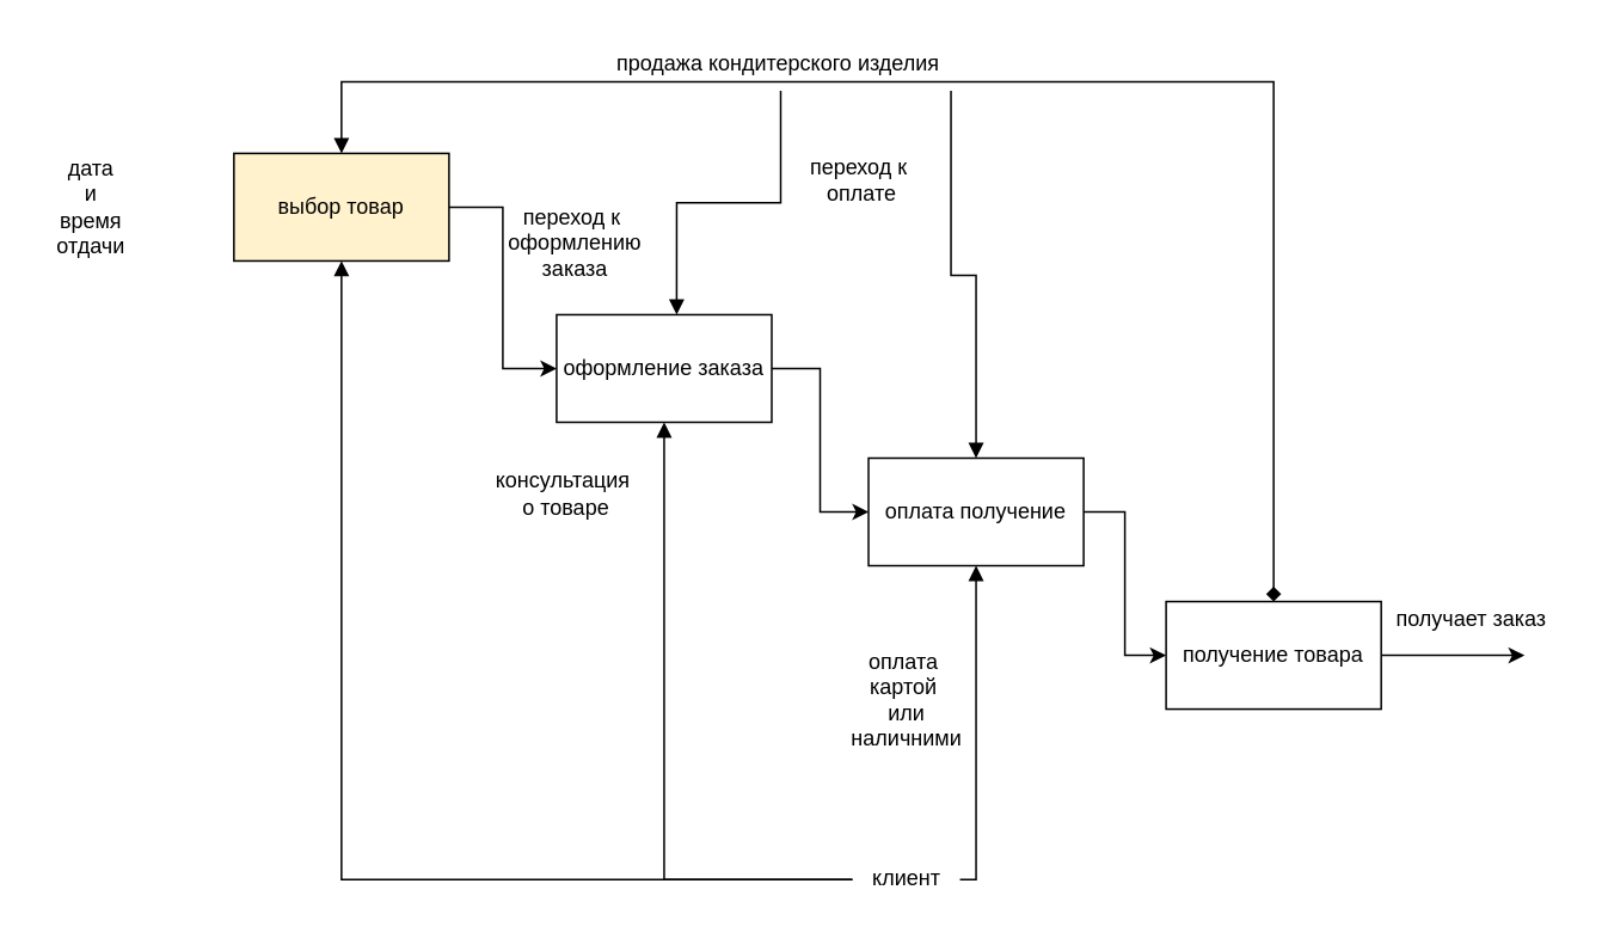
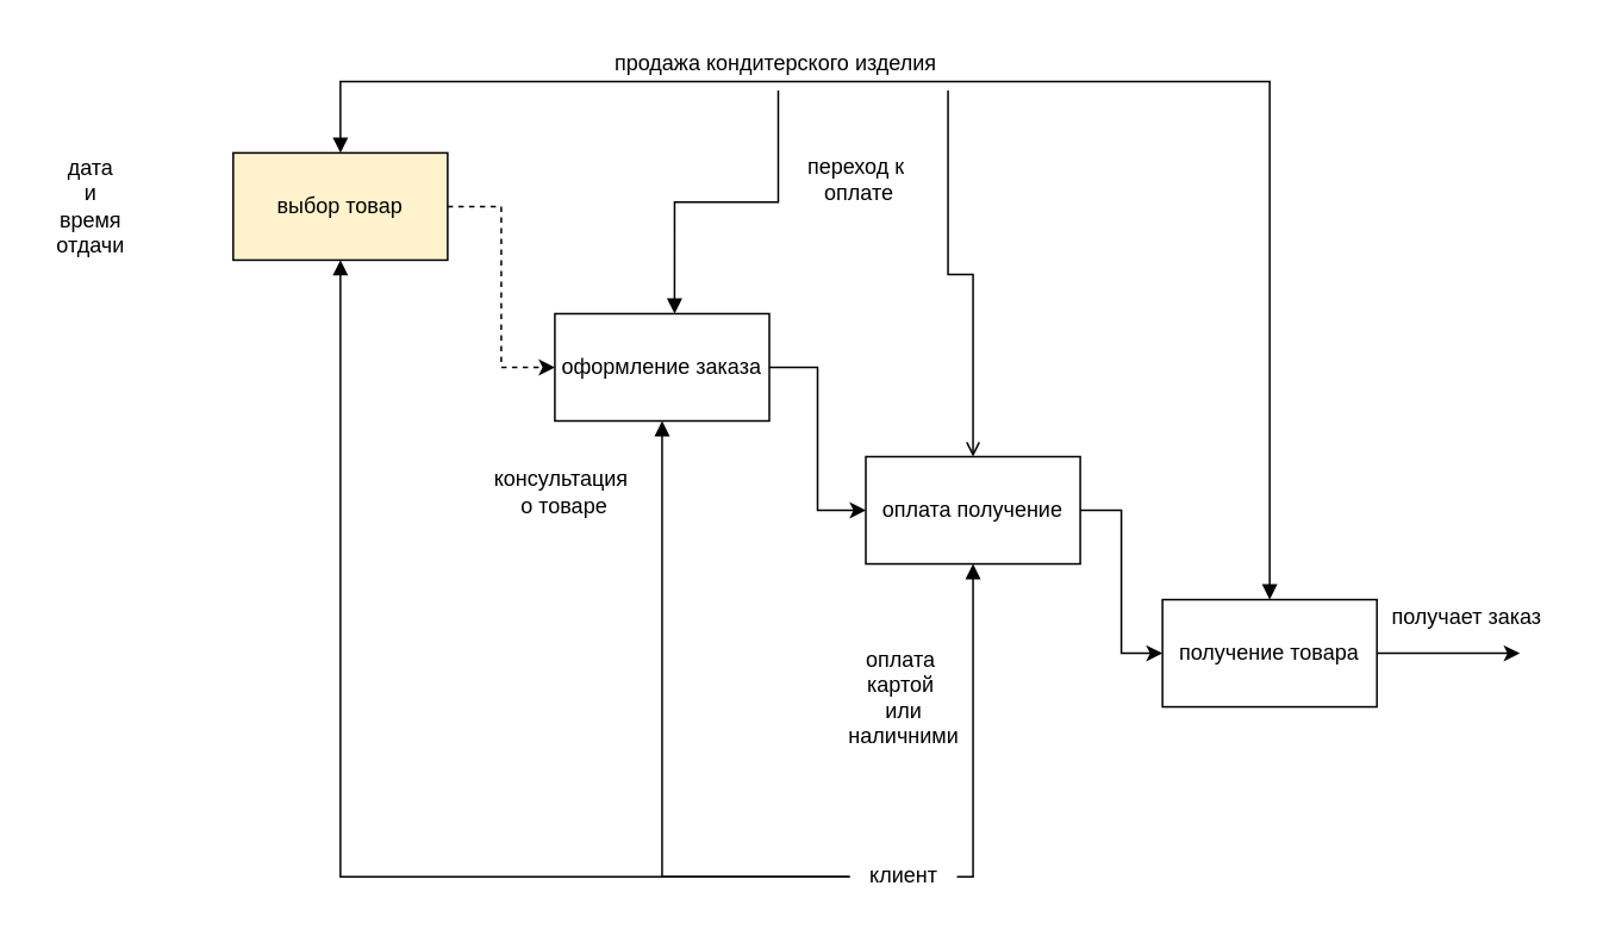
- <mxCell id="16" value="переход к&amp;nbsp;&lt;br&gt;оформлению&lt;br&gt;заказа" style="text;html=1;align=center;verticalAlign=middle;resizable=0;points=[];autosize=1;strokeColor=none;fillColor=none;" parent="1" vertex="1"><mxGeometry x="270" y="105" width="100" height="60" as="geometry" /></mxCell>
- <mxCell id="8" style="edgeStyle=orthogonalEdgeStyle;rounded=0;orthogonalLoop=1;jettySize=auto;html=1;exitX=1;exitY=0.5;exitDx=0;exitDy=0;entryX=0;entryY=0.5;entryDx=0;entryDy=0;" parent="1" source="10" target="7" edge="1"><mxGeometry relative="1" as="geometry" /></mxCell>
+ <mxCell id="8" style="edgeStyle=orthogonalEdgeStyle;rounded=0;orthogonalLoop=1;jettySize=auto;html=1;exitX=1;exitY=0.5;exitDx=0;exitDy=0;entryX=0;entryY=0.5;entryDx=0;entryDy=0;dashed=1;" parent="1" source="10" target="7" edge="1"><mxGeometry relative="1" as="geometry" /></mxCell>
- <mxCell id="12" style="edgeStyle=orthogonalEdgeStyle;rounded=0;orthogonalLoop=1;jettySize=auto;html=1;startArrow=none;startFill=0;endArrow=block;endFill=1;" edge="1" parent="1" source="13" target="5"><mxGeometry relative="1" as="geometry"><Array as="points"><mxPoint x="530" y="153" /><mxPoint x="544" y="153" /></Array></mxGeometry></mxCell>
+ <mxCell id="12" style="edgeStyle=orthogonalEdgeStyle;rounded=0;orthogonalLoop=1;jettySize=auto;html=1;startArrow=none;startFill=0;endArrow=open;endFill=1;" edge="1" parent="1" source="13" target="5"><mxGeometry relative="1" as="geometry"><Array as="points"><mxPoint x="530" y="153" /><mxPoint x="544" y="153" /></Array></mxGeometry></mxCell>
- <mxCell id="9" style="edgeStyle=orthogonalEdgeStyle;rounded=0;orthogonalLoop=1;jettySize=auto;html=1;exitX=0.5;exitY=0;exitDx=0;exitDy=0;entryX=0.5;entryY=0;entryDx=0;entryDy=0;endArrow=diamond;endFill=1;startArrow=block;startFill=1;" parent="1" source="10" target="3" edge="1"><mxGeometry relative="1" as="geometry"><Array as="points"><mxPoint y="45" x="190" /><mxPoint x="710" y="45" /></Array></mxGeometry></mxCell>
+ <mxCell id="9" style="edgeStyle=orthogonalEdgeStyle;rounded=0;orthogonalLoop=1;jettySize=auto;html=1;exitX=0.5;exitY=0;exitDx=0;exitDy=0;entryX=0.5;entryY=0;entryDx=0;entryDy=0;endArrow=block;endFill=1;startArrow=block;startFill=1;" parent="1" source="10" target="3" edge="1"><mxGeometry relative="1" as="geometry"><Array as="points"><mxPoint y="45" x="190" /><mxPoint x="710" y="45" /></Array></mxGeometry></mxCell>
